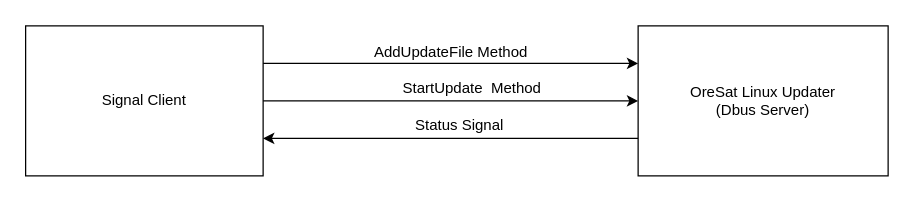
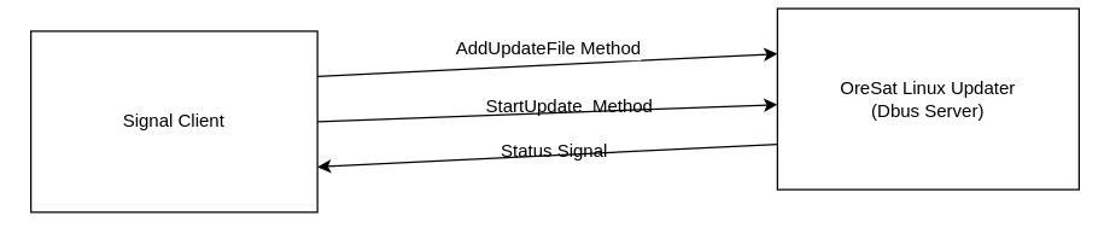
- <mxCell id="3" value="OreSat Linux Updater&lt;br&gt;(Dbus Server)" style="rounded=0;whiteSpace=wrap;html=1;" parent="1" vertex="1"><mxGeometry x="510" y="20" width="200" height="120" as="geometry" /></mxCell>
+ <mxCell id="3" value="OreSat Linux Updater&lt;br&gt;(Dbus Server)" style="rounded=0;whiteSpace=wrap;html=1;" parent="1" vertex="1"><mxGeometry x="515" y="5" width="200" height="120" as="geometry" /></mxCell>
